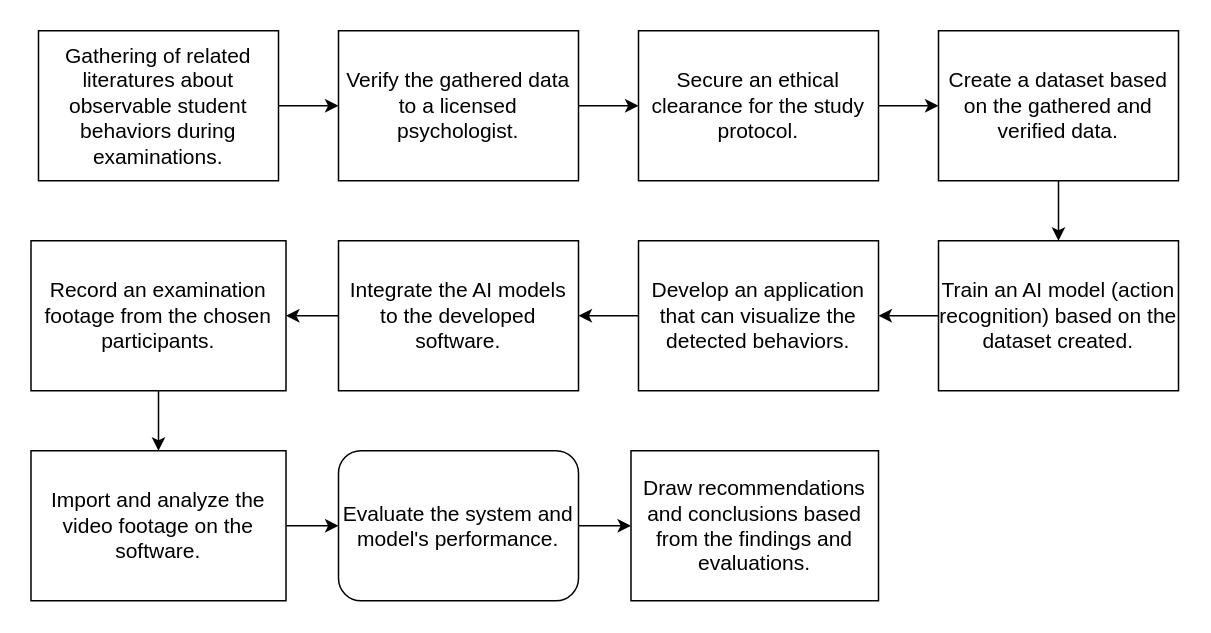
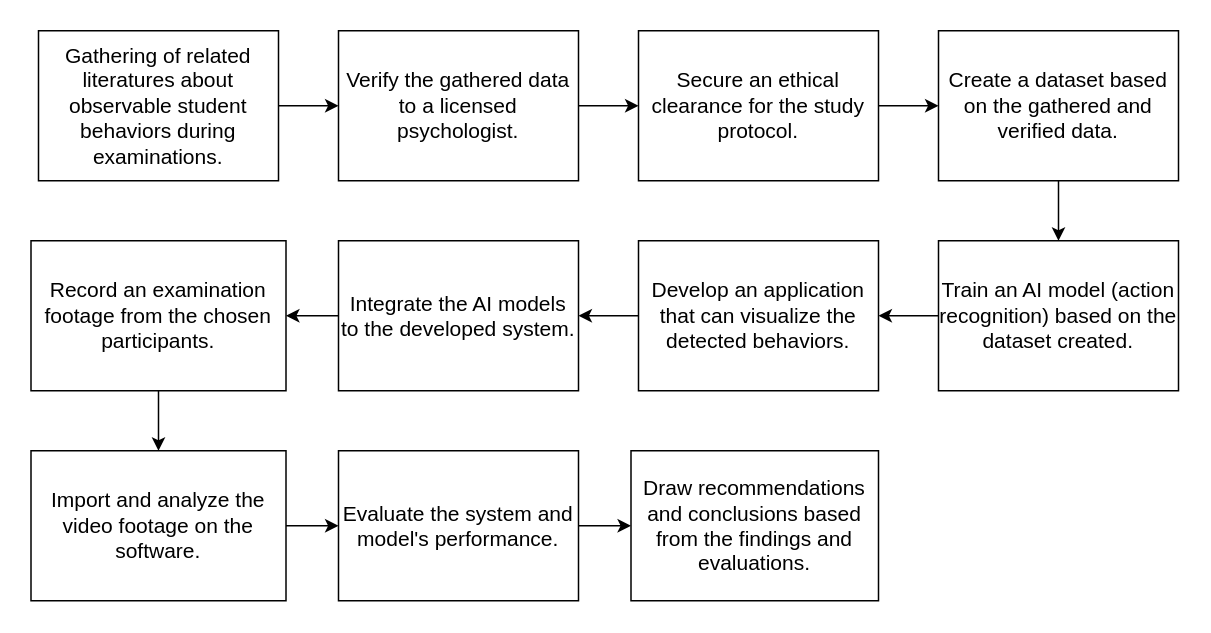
- <mxCell id="15" value="Integrate the AI models to the developed software." style="rounded=0;whiteSpace=wrap;html=1;fontSize=14;align=center;" vertex="1" parent="1"><mxGeometry x="225" y="160" width="160" height="100" as="geometry" /></mxCell>
+ <mxCell id="15" value="Integrate the AI models to the developed system." style="rounded=0;whiteSpace=wrap;html=1;fontSize=14;align=center;" vertex="1" parent="1"><mxGeometry x="225" y="160" width="160" height="100" as="geometry" /></mxCell>
- <mxCell id="21" value="Evaluate the system and model's performance." style="whiteSpace=wrap;html=1;fontSize=14;align=center;rounded=1;" vertex="1" parent="1"><mxGeometry x="225" y="300" width="160" height="100" as="geometry" /></mxCell>
+ <mxCell id="21" value="Evaluate the system and model's performance." style="rounded=0;whiteSpace=wrap;html=1;fontSize=14;align=center;" vertex="1" parent="1"><mxGeometry x="225" y="300" width="160" height="100" as="geometry" /></mxCell>
